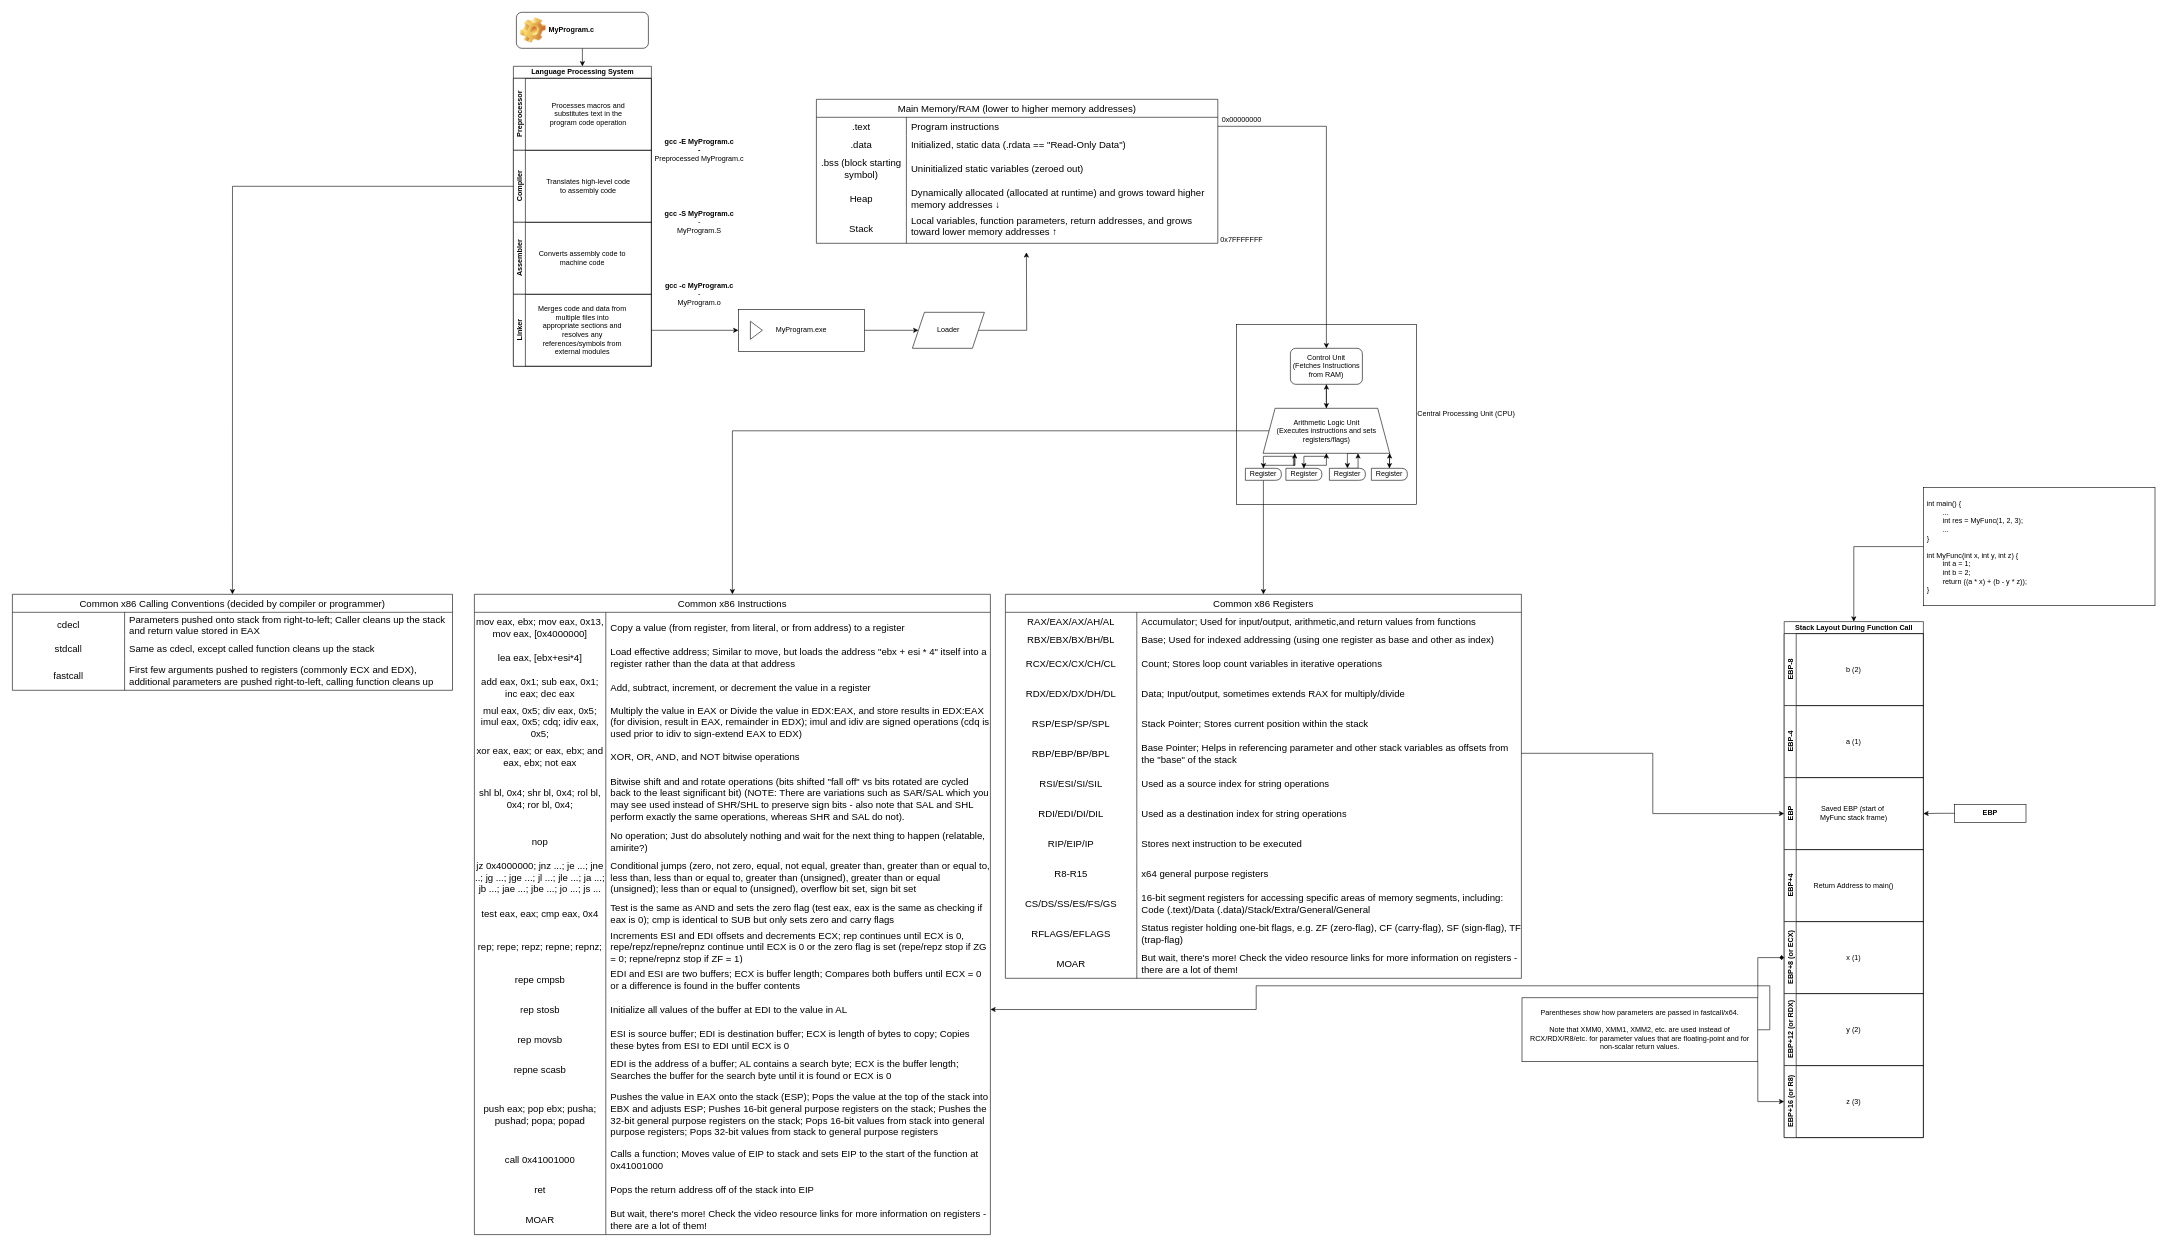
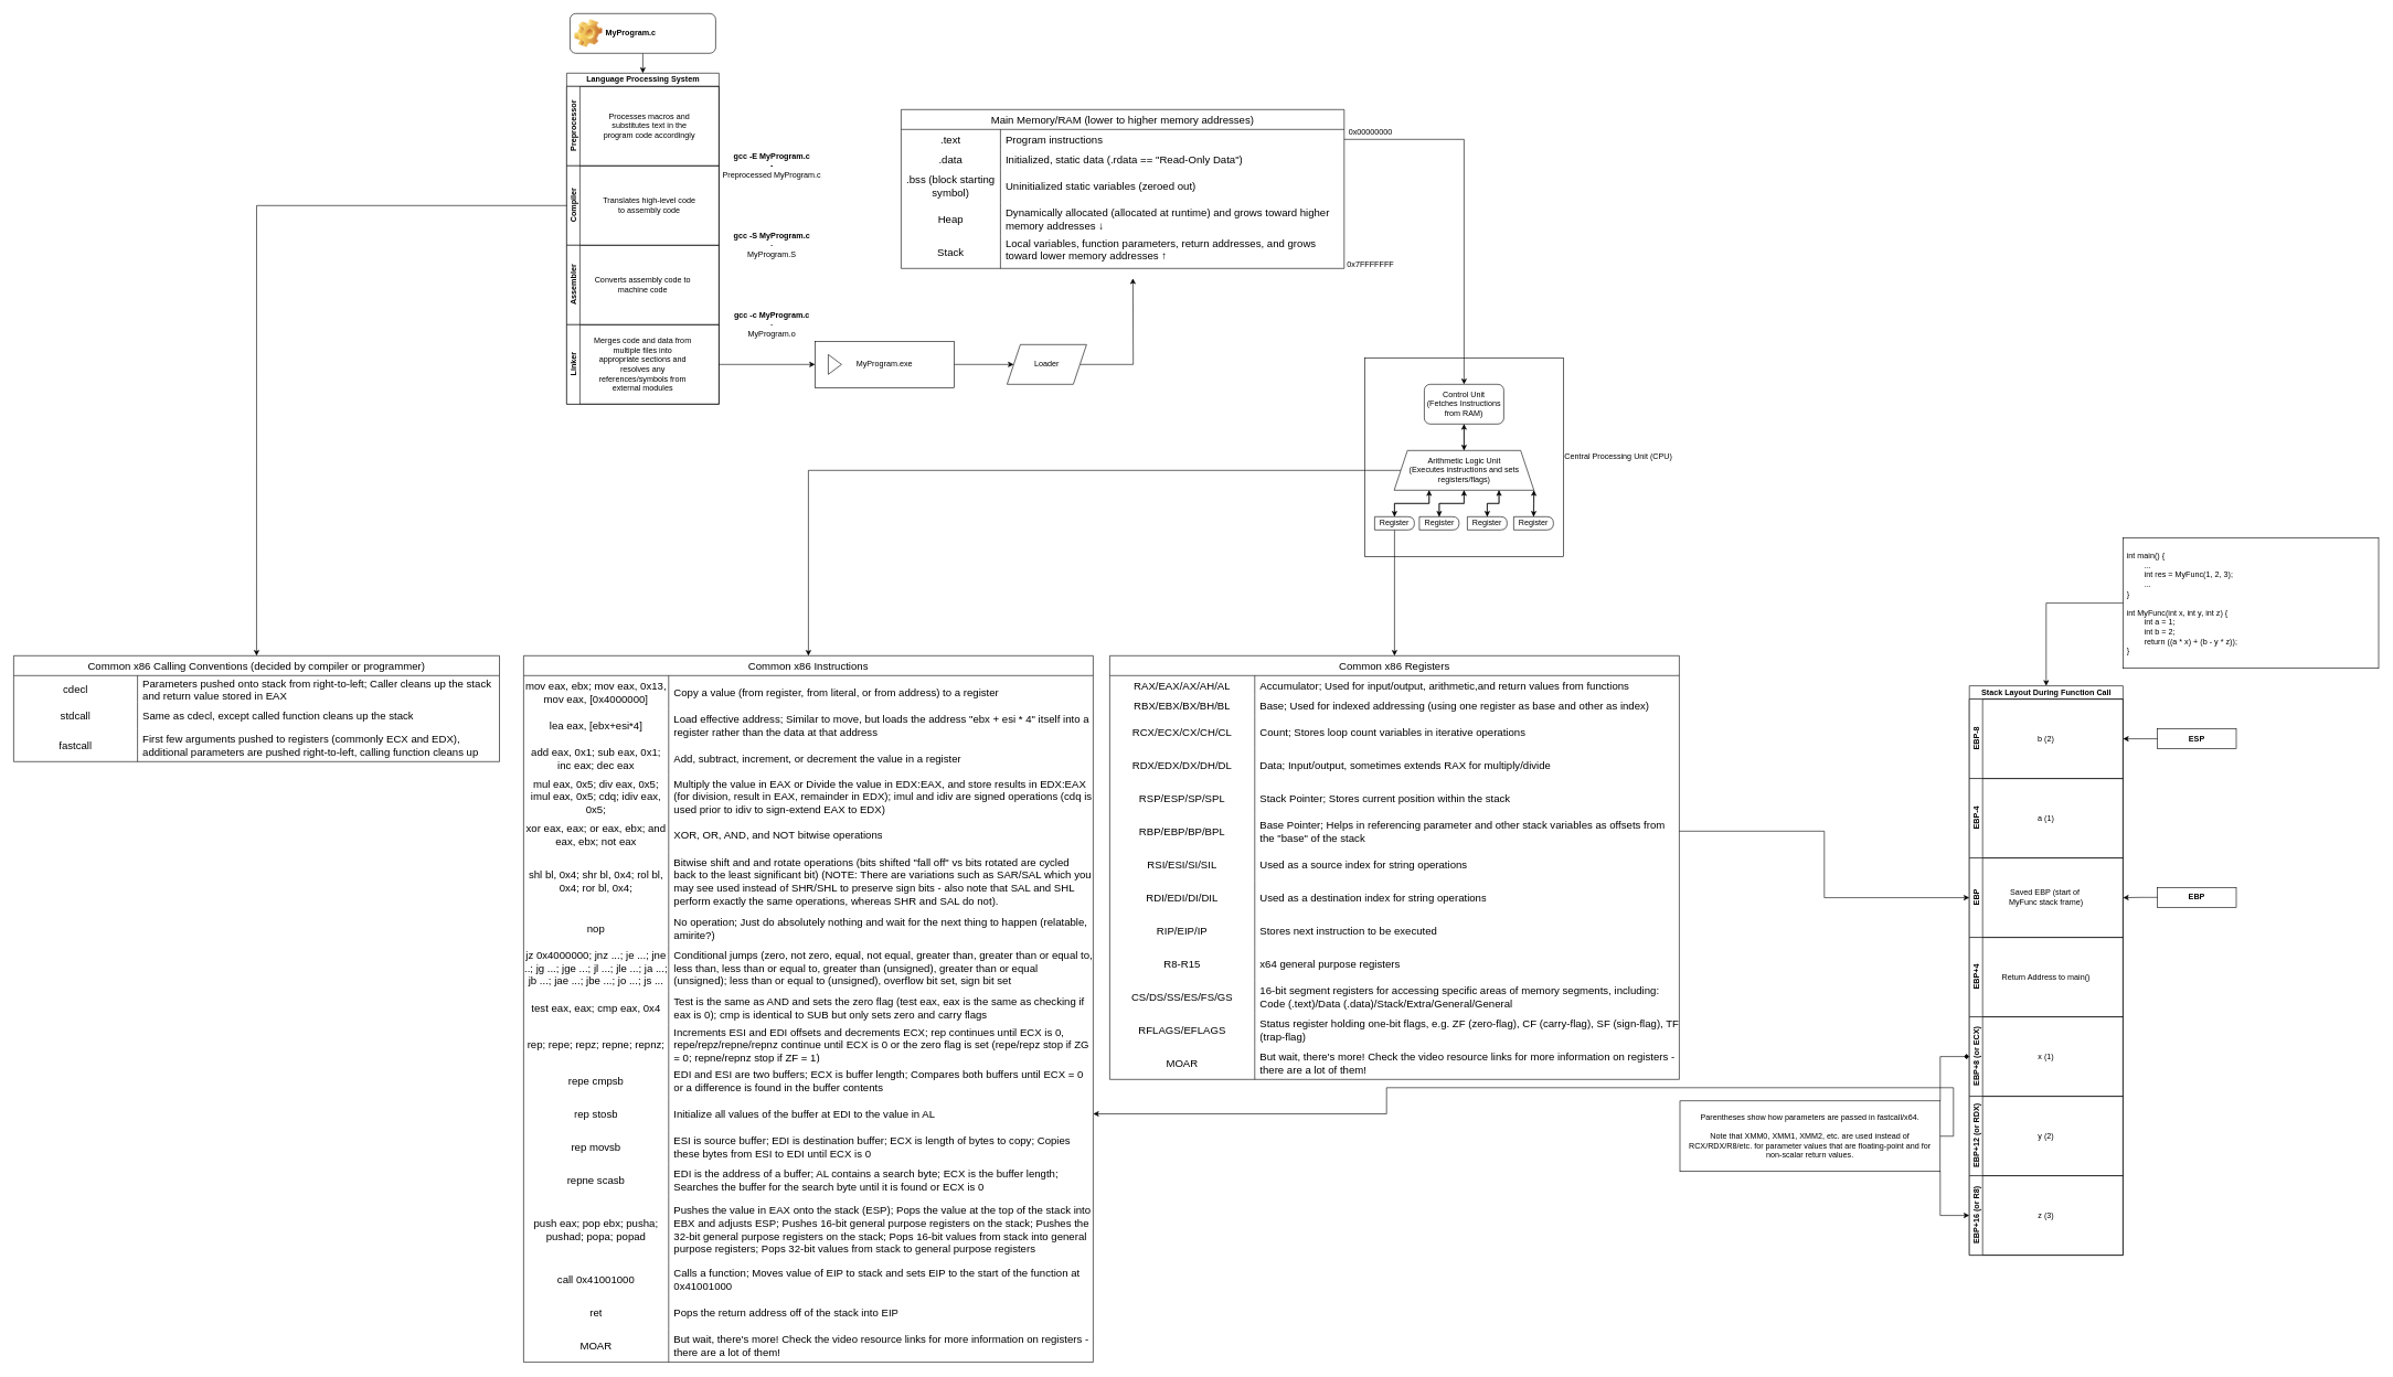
- <mxCell id="46" value="Processes macros and substitutes text in the program code operation" style="text;html=1;strokeColor=none;fillColor=none;align=center;verticalAlign=middle;whiteSpace=wrap;rounded=0;" parent="45" vertex="1"><mxGeometry x="50" y="45" width="150" height="30" as="geometry" /></mxCell>
+ <mxCell id="46" value="Processes macros and substitutes text in the program code accordingly" style="text;html=1;strokeColor=none;fillColor=none;align=center;verticalAlign=middle;whiteSpace=wrap;rounded=0;" parent="45" vertex="1"><mxGeometry x="50" y="45" width="150" height="30" as="geometry" /></mxCell>
- <mxCell id="29" value="Arithmetic Logic Unit&lt;br&gt;(Executes instructions and sets registers/flags)" style="shape=trapezoid;perimeter=trapezoidPerimeter;whiteSpace=wrap;html=1;fixedSize=1;" parent="1" vertex="1"><mxGeometry x="2104.5" y="680" width="211" height="75" as="geometry" /></mxCell>
+ <mxCell id="29" value="Arithmetic Logic Unit&lt;br&gt;(Executes instructions and sets registers/flags)" style="shape=trapezoid;perimeter=trapezoidPerimeter;whiteSpace=wrap;html=1;fixedSize=1;" parent="1" vertex="1"><mxGeometry x="2104.5" y="680" width="211" height="60" as="geometry" /></mxCell>
+ <mxCell id="183" style="edgeStyle=orthogonalEdgeStyle;rounded=0;orthogonalLoop=1;jettySize=auto;html=1;exitX=0;exitY=0.5;exitDx=0;exitDy=0;entryX=1;entryY=0.5;entryDx=0;entryDy=0;" parent="1" source="184" target="167" edge="1"><mxGeometry relative="1" as="geometry" /></mxCell>
+ <mxCell id="184" value="ESP" style="text;align=center;verticalAlign=middle;spacingLeft=4;spacingRight=4;overflow=hidden;points=[[0,0.5],[1,0.5]];portConstraint=eastwest;rotatable=0;whiteSpace=wrap;html=1;fontStyle=1;fillColor=none;strokeColor=default;" parent="1" vertex="1"><mxGeometry x="3257" y="1100.5" width="119" height="30" as="geometry" /></mxCell>
